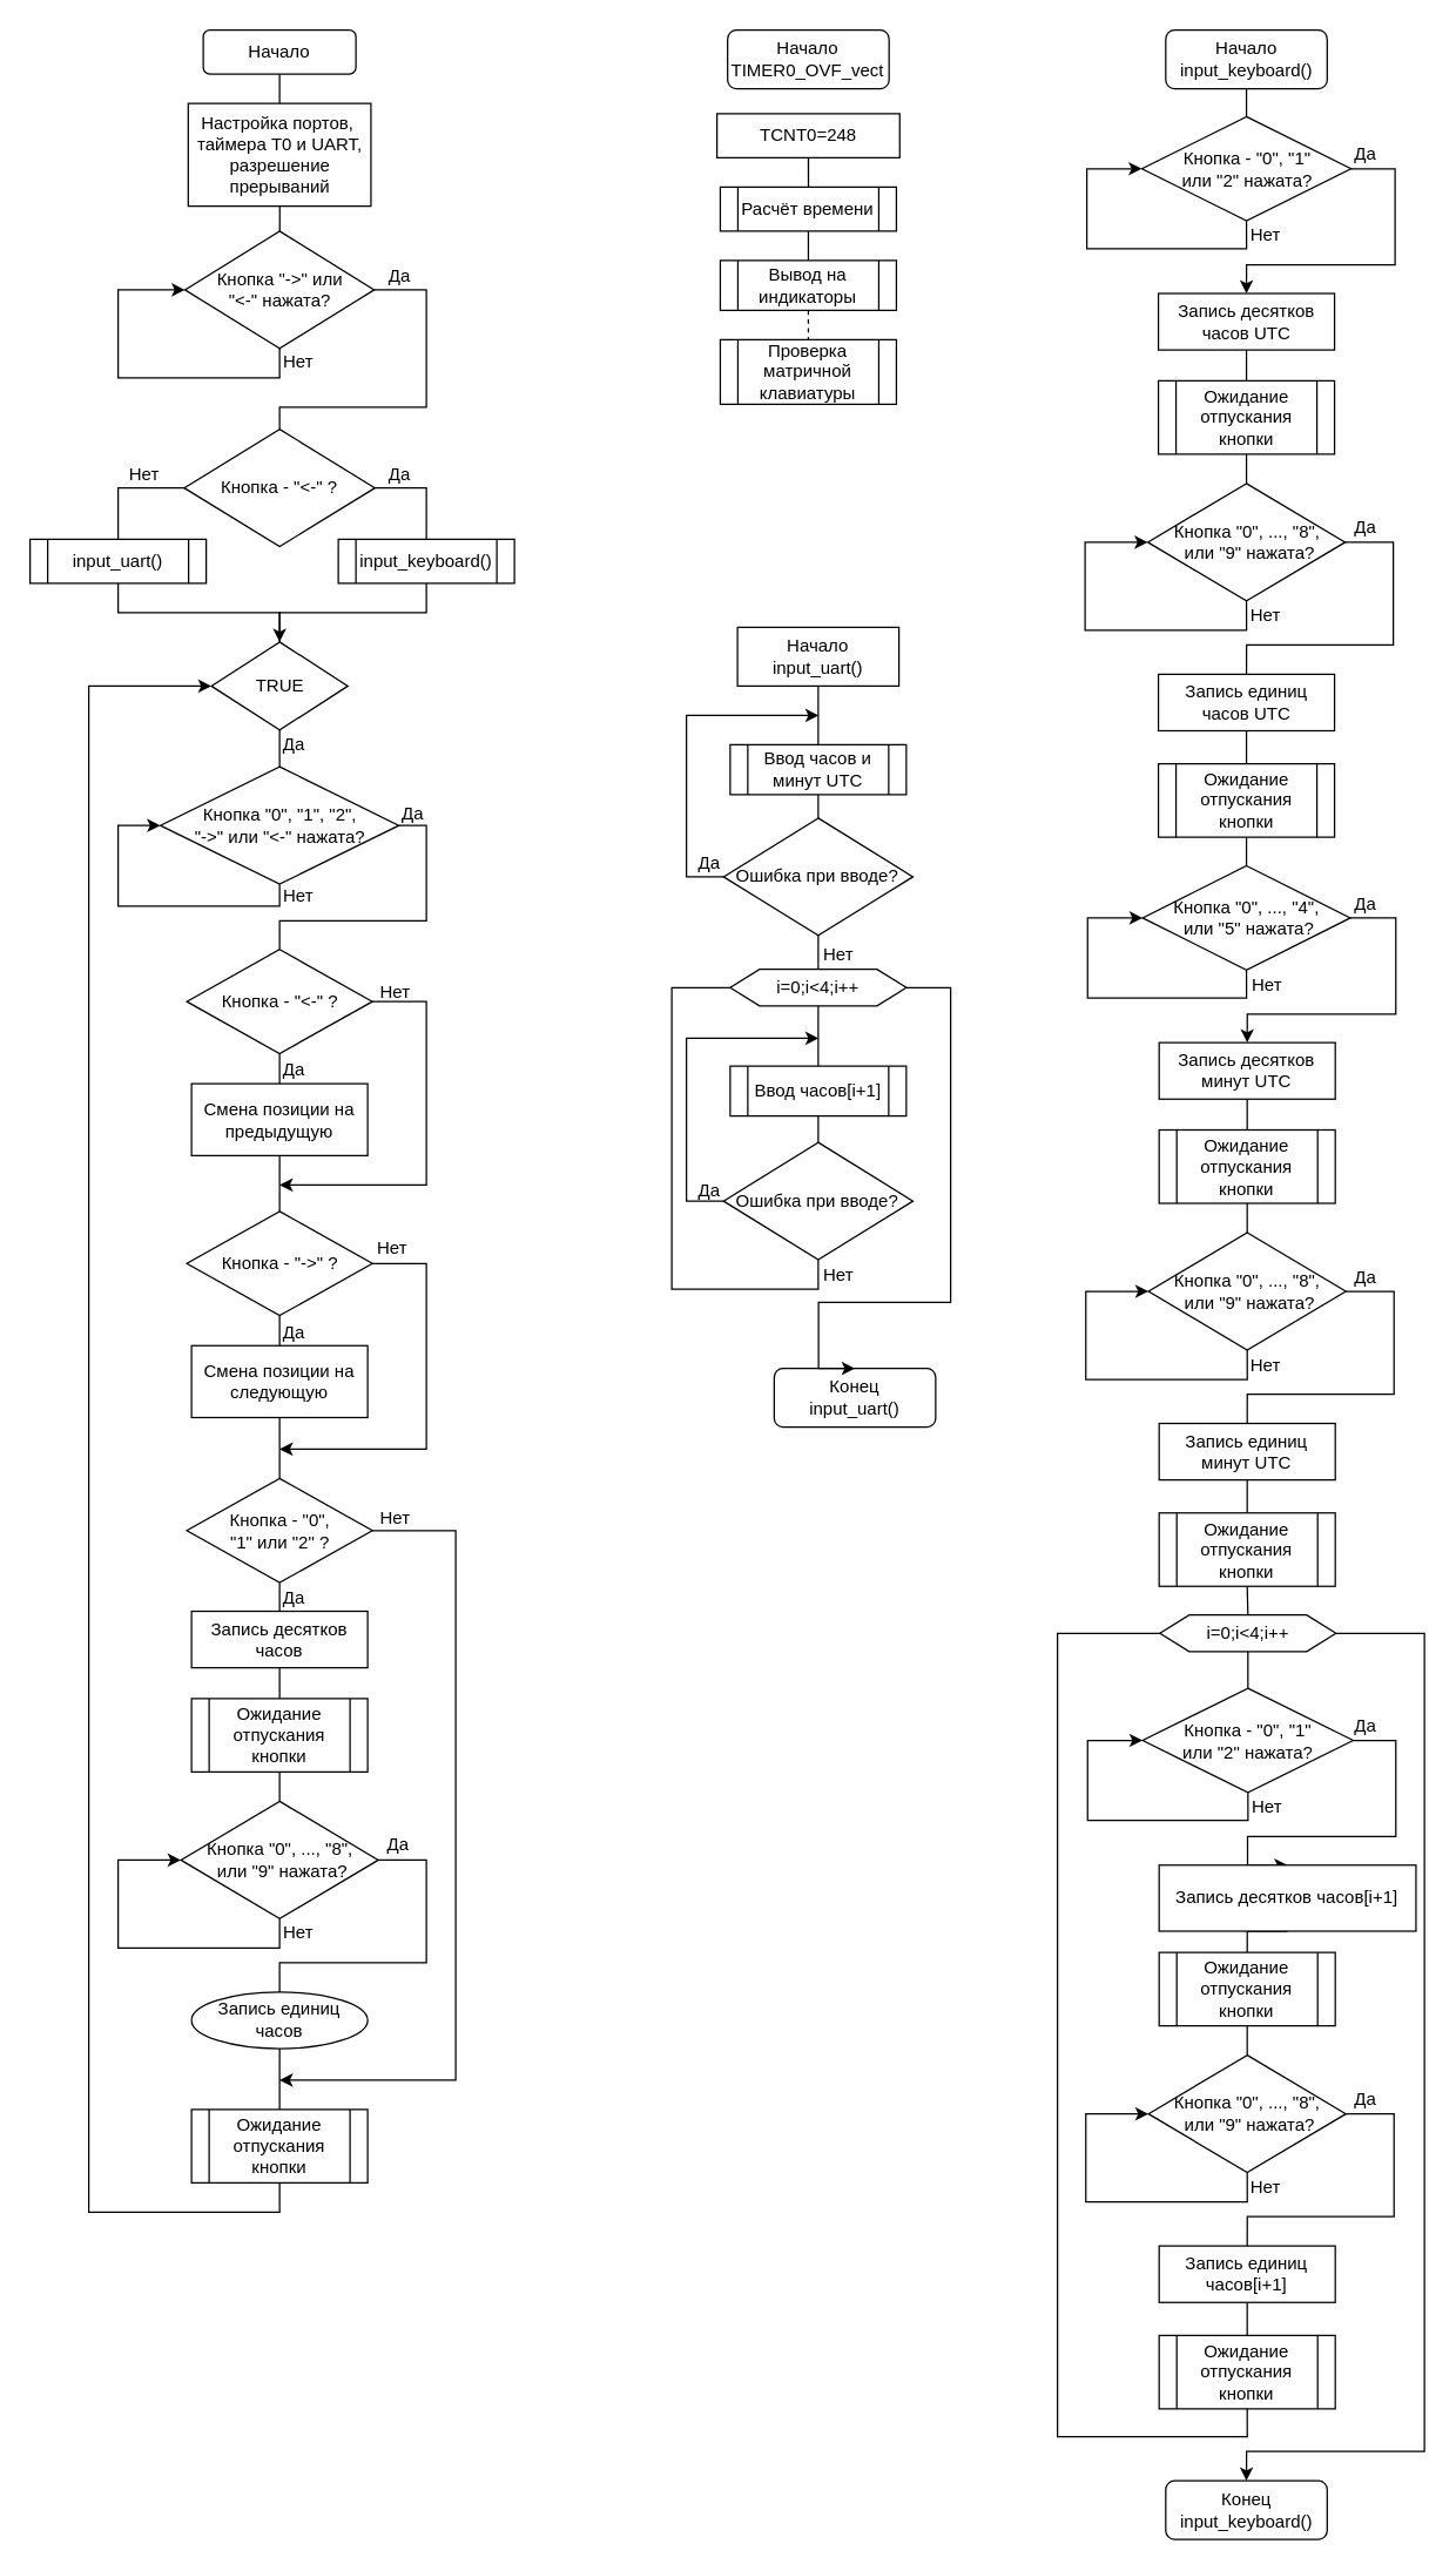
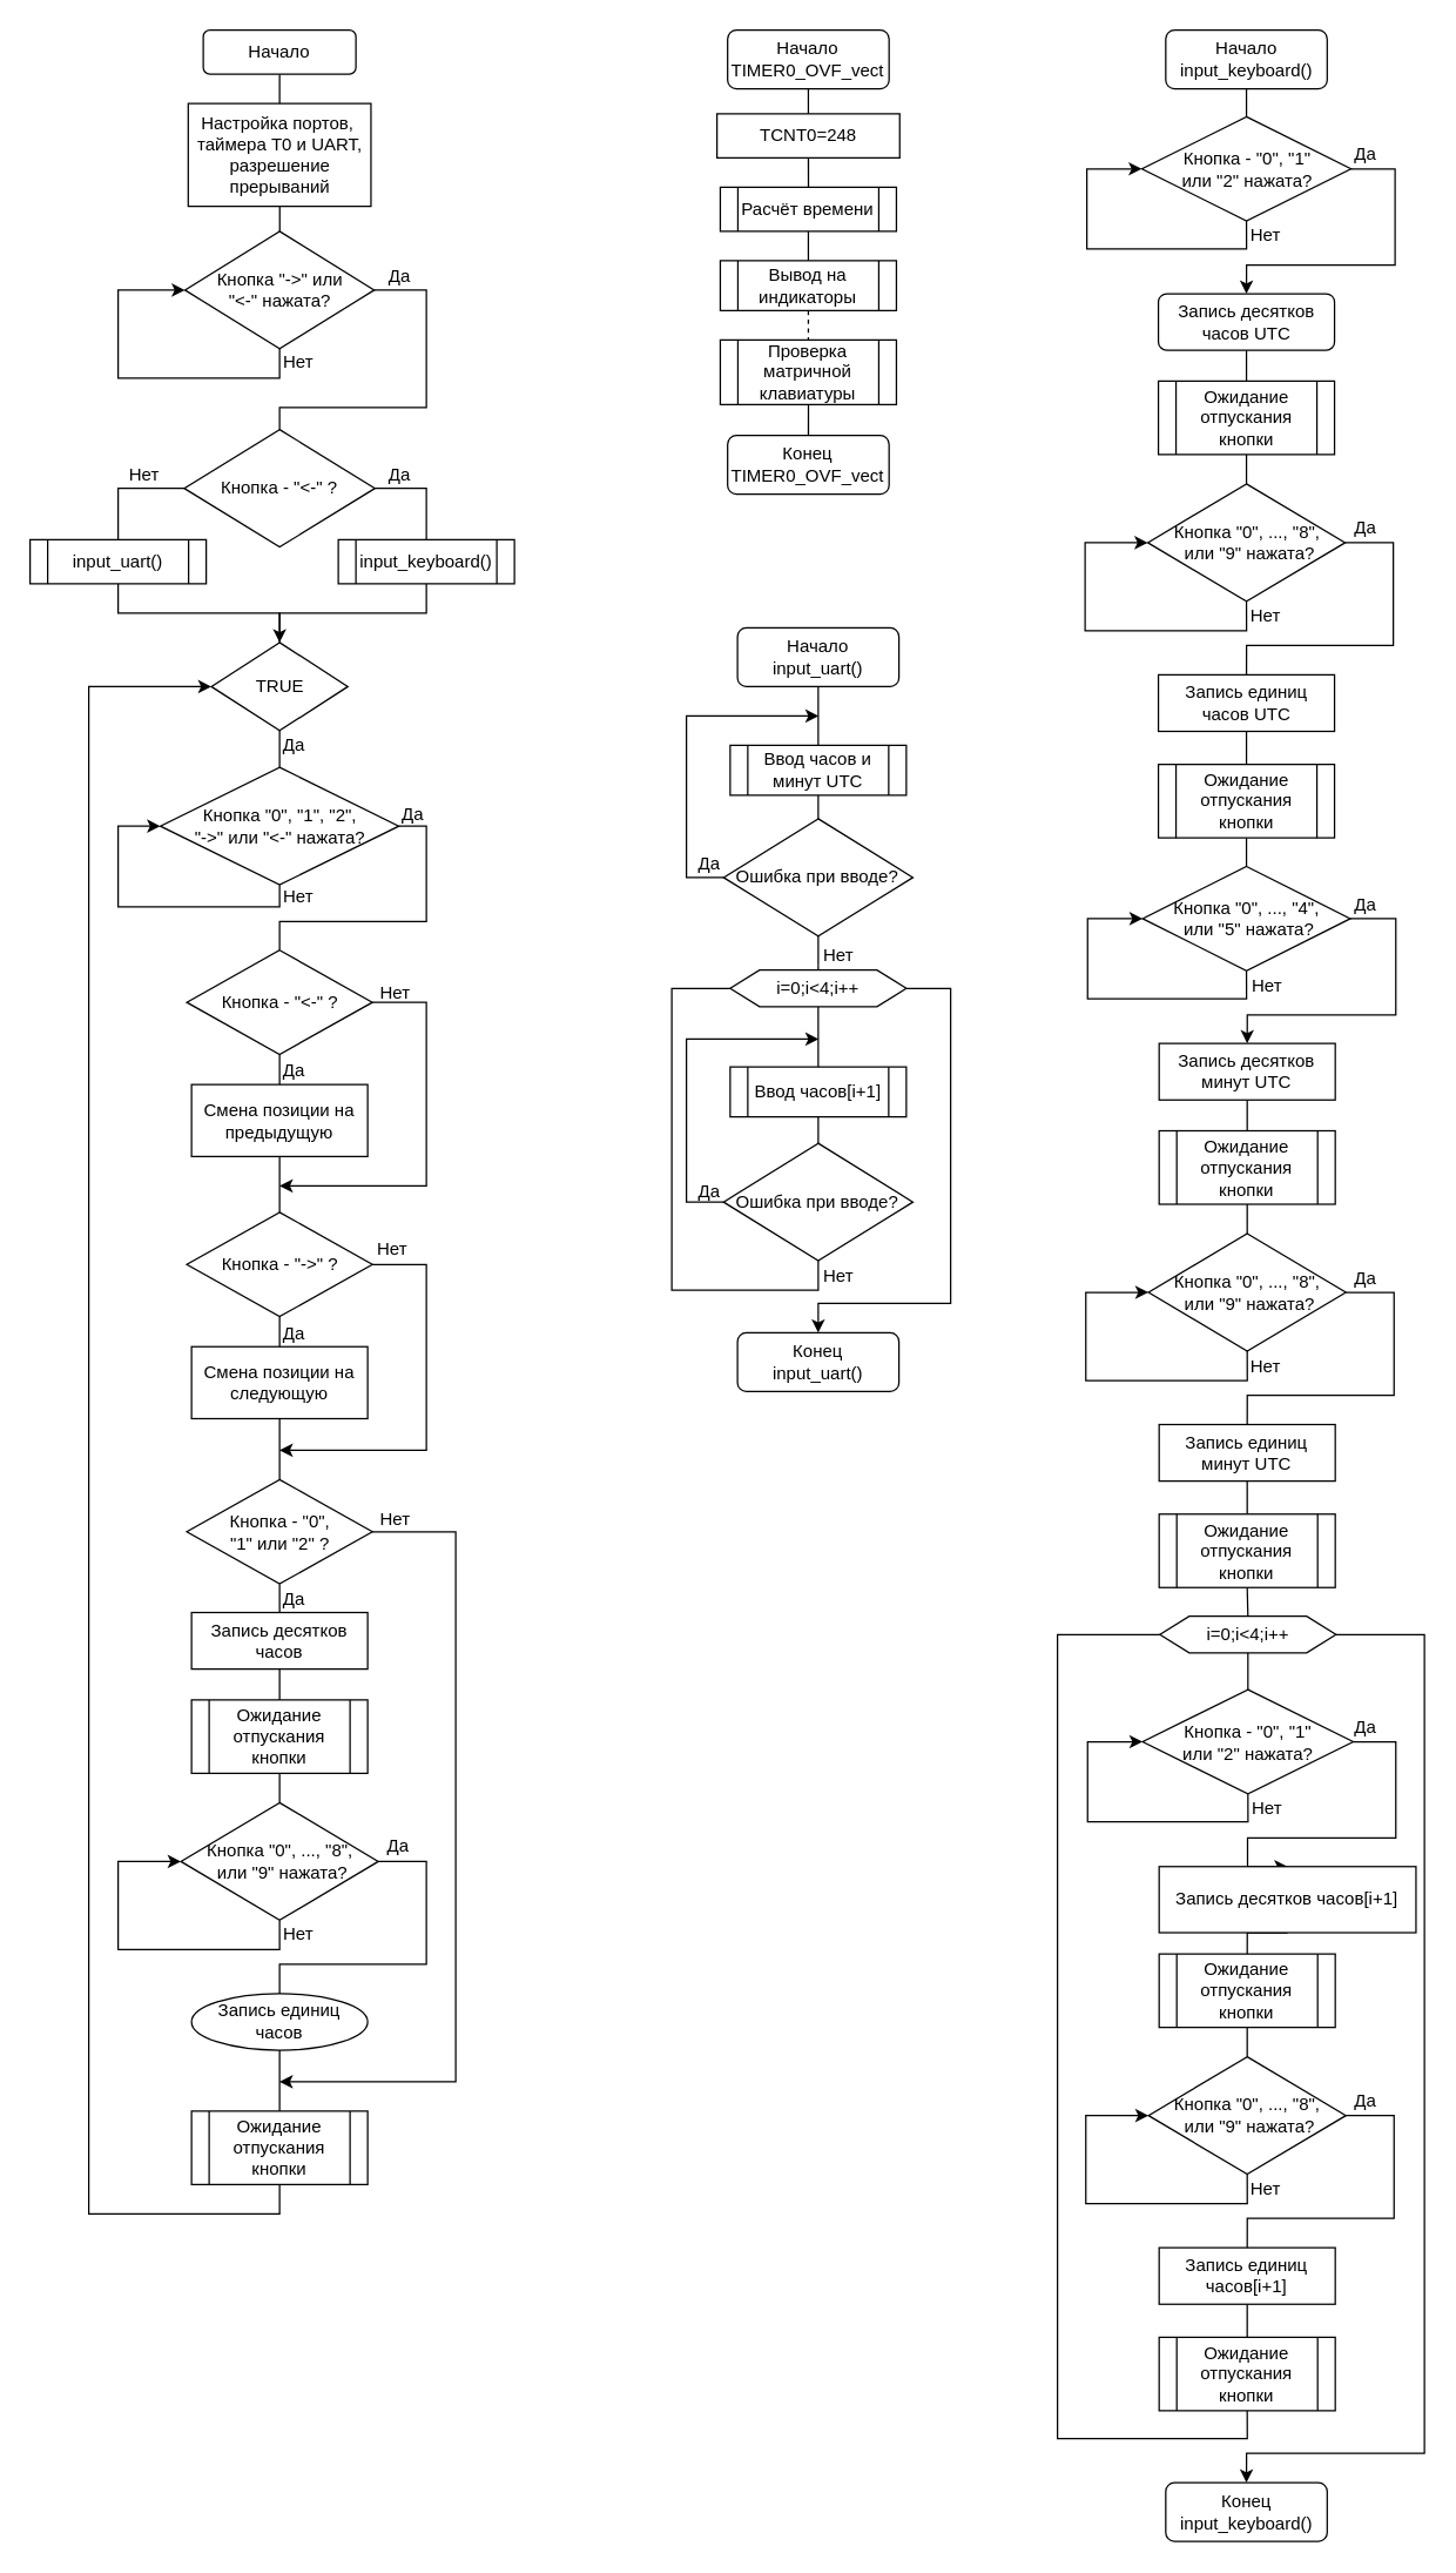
+ <mxCell id="10" style="edgeStyle=orthogonalEdgeStyle;rounded=0;orthogonalLoop=1;jettySize=auto;html=1;exitX=0.5;exitY=1;exitDx=0;exitDy=0;entryX=0.5;entryY=0;entryDx=0;entryDy=0;endArrow=none;endFill=0;" parent="1" source="11" target="13" edge="1"><mxGeometry relative="1" as="geometry" /></mxCell>
- <mxCell id="97" value="Запись десятков часов UTC" style="rounded=0;whiteSpace=wrap;html=1;" parent="1" vertex="1"><mxGeometry x="788.75" y="199.5" width="120" height="38.5" as="geometry" /></mxCell>
+ <mxCell id="97" value="Запись десятков часов UTC" style="whiteSpace=wrap;html=1;rounded=1;" parent="1" vertex="1"><mxGeometry x="788.75" y="199.5" width="120" height="38.5" as="geometry" /></mxCell>
+ <mxCell id="14" style="edgeStyle=orthogonalEdgeStyle;rounded=0;orthogonalLoop=1;jettySize=auto;html=1;entryX=0.5;entryY=0;entryDx=0;entryDy=0;endArrow=none;endFill=0;" parent="1" source="67" target="15" edge="1"><mxGeometry relative="1" as="geometry"><mxPoint x="550.25" y="282" as="sourcePoint" /></mxGeometry></mxCell>
+ <mxCell id="15" value="Конец&lt;br&gt;TIMER0_OVF_vect" style="rounded=1;whiteSpace=wrap;html=1;" parent="1" vertex="1"><mxGeometry x="495.25" y="296" width="110" height="40" as="geometry" /></mxCell>
- <mxCell id="69" value="Начало&lt;br&gt;input_uart()" style="whiteSpace=wrap;html=1;rounded=0;" parent="1" vertex="1"><mxGeometry x="501.99" y="427" width="110" height="40" as="geometry" /></mxCell>
+ <mxCell id="69" value="Начало&lt;br&gt;input_uart()" style="rounded=1;whiteSpace=wrap;html=1;" parent="1" vertex="1"><mxGeometry x="501.99" y="427" width="110" height="40" as="geometry" /></mxCell>
- <mxCell id="70" value="Конец&lt;br&gt;input_uart()" style="rounded=1;whiteSpace=wrap;html=1;" parent="1" vertex="1"><mxGeometry x="526.99" y="932" width="110" height="40" as="geometry" /></mxCell>
+ <mxCell id="70" value="Конец&lt;br&gt;input_uart()" style="rounded=1;whiteSpace=wrap;html=1;" parent="1" vertex="1"><mxGeometry x="501.99" y="907" width="110" height="40" as="geometry" /></mxCell>
